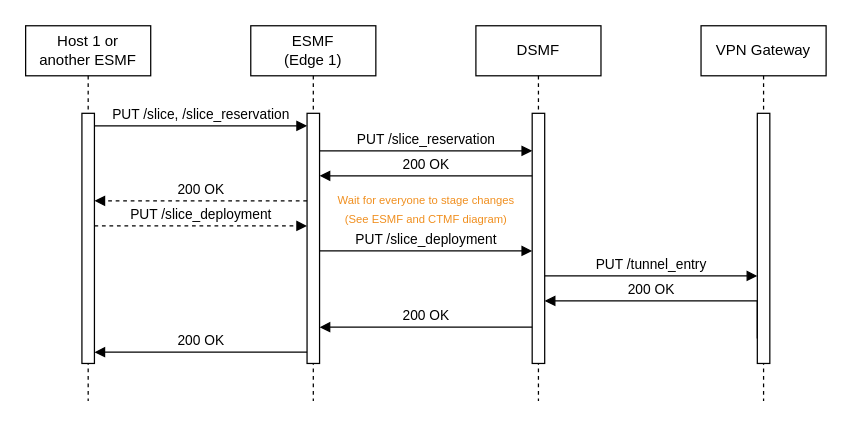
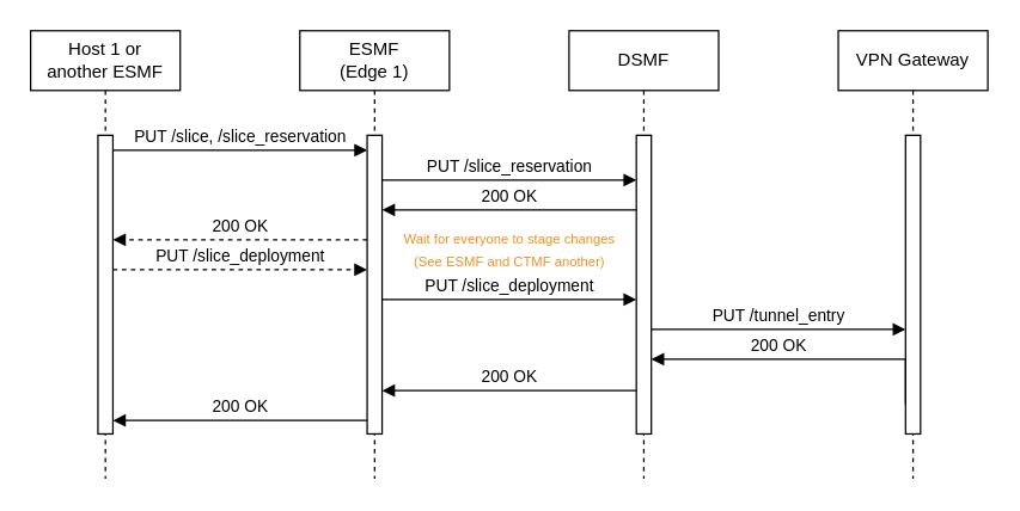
- <mxCell id="20" value="&lt;font style=&quot;font-size: 9px;&quot;&gt;Wait for everyone to stage changes&lt;br&gt;(See ESMF and CTMF diagram)&lt;/font&gt;" style="text;html=1;align=center;verticalAlign=middle;resizable=0;points=[];autosize=1;fontColor=#F08F1F;" parent="1" vertex="1"><mxGeometry x="260" y="146" width="160" height="40" as="geometry" /></mxCell>
+ <mxCell id="20" value="&lt;font style=&quot;font-size: 9px;&quot;&gt;Wait for everyone to stage changes&lt;br&gt;(See ESMF and CTMF another)&lt;/font&gt;" style="text;html=1;align=center;verticalAlign=middle;resizable=0;points=[];autosize=1;fontColor=#F08F1F;" parent="1" vertex="1"><mxGeometry x="260" y="146" width="160" height="40" as="geometry" /></mxCell>
